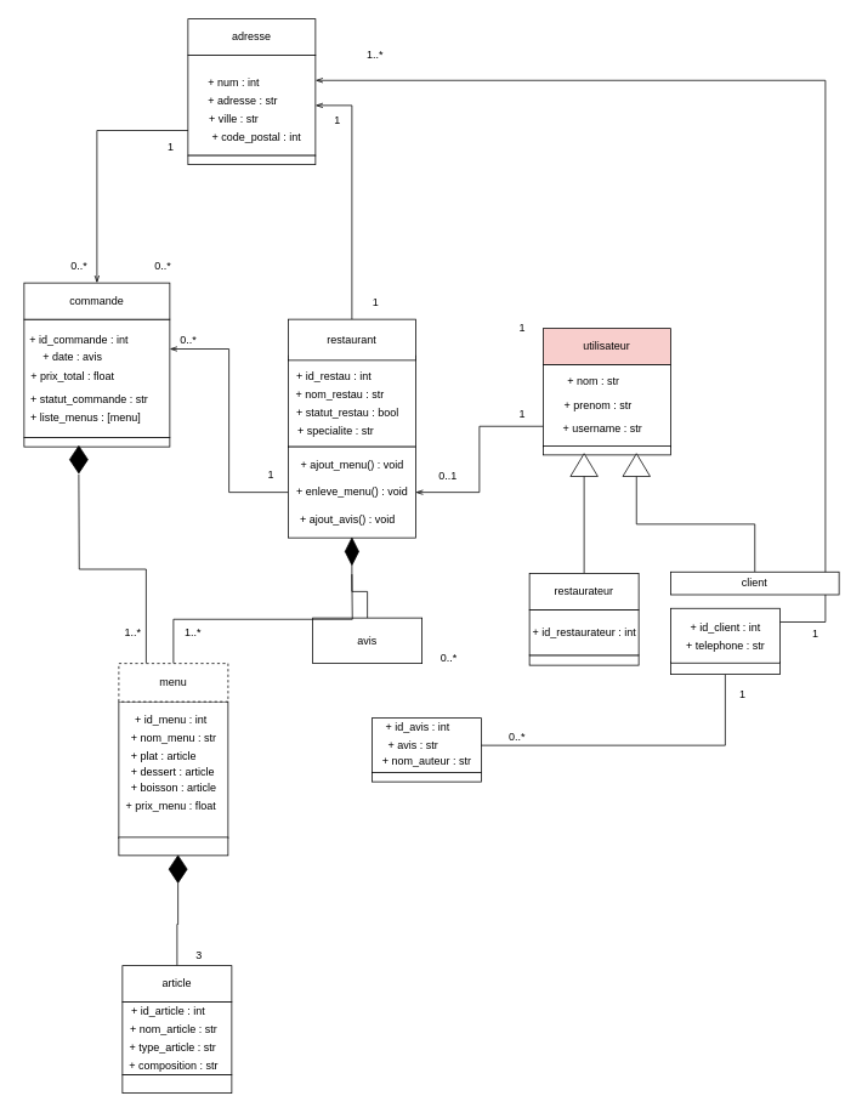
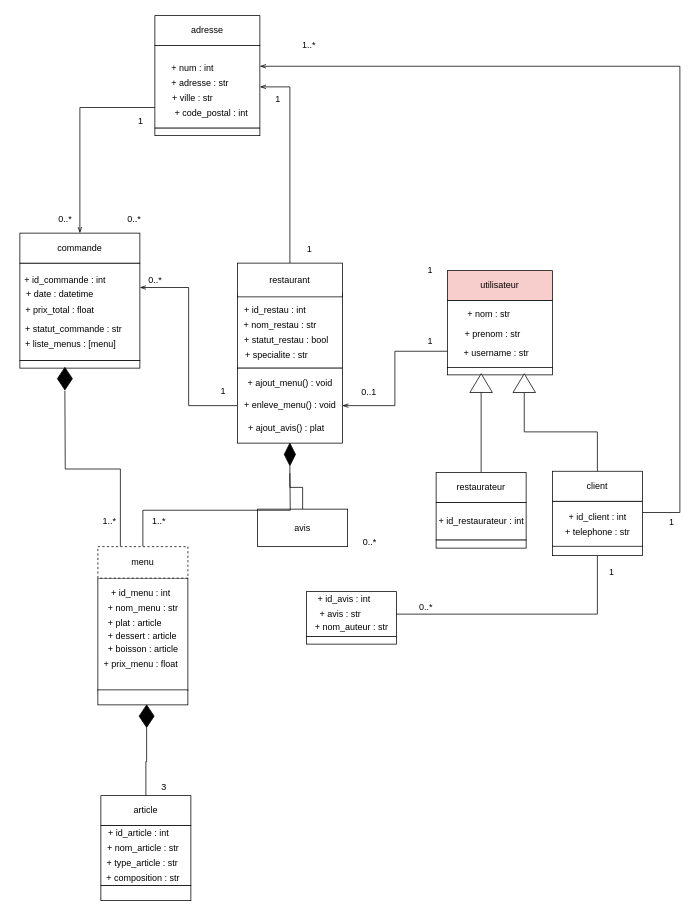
- <mxCell id="35" value="+ date : avis" style="text;html=1;align=center;verticalAlign=middle;resizable=0;points=[];autosize=1;strokeColor=none;" parent="1" vertex="1"><mxGeometry x="24" y="381.5" width="110" height="20" as="geometry" /></mxCell>
+ <mxCell id="35" value="+ date : datetime" style="text;html=1;align=center;verticalAlign=middle;resizable=0;points=[];autosize=1;strokeColor=none;" parent="1" vertex="1"><mxGeometry x="24" y="381.5" width="110" height="20" as="geometry" /></mxCell>
- <mxCell id="24" value="+ ajout_avis() : void" style="text;html=1;align=center;verticalAlign=middle;resizable=0;points=[];autosize=1;strokeColor=none;" parent="1" vertex="1"><mxGeometry x="321" y="560" width="120" height="20" as="geometry" /></mxCell>
+ <mxCell id="24" value="+ ajout_avis() : plat" style="text;html=1;align=center;verticalAlign=middle;resizable=0;points=[];autosize=1;strokeColor=none;" parent="1" vertex="1"><mxGeometry x="321" y="560" width="120" height="20" as="geometry" /></mxCell>
- <mxCell id="59" value="client" style="rounded=0;whiteSpace=wrap;html=1;" parent="1" vertex="1"><mxGeometry x="736" y="627.5" width="185" height="25" as="geometry" /></mxCell>
+ <mxCell id="59" value="client" style="rounded=0;whiteSpace=wrap;html=1;" parent="1" vertex="1"><mxGeometry x="736" y="627.5" width="120" height="40" as="geometry" /></mxCell>
